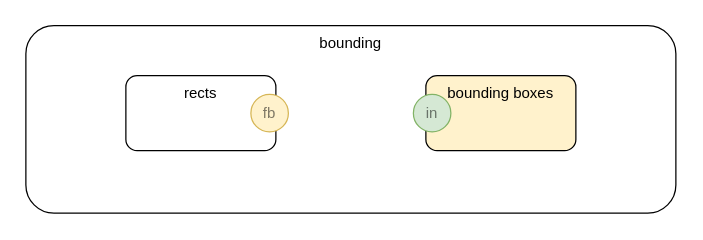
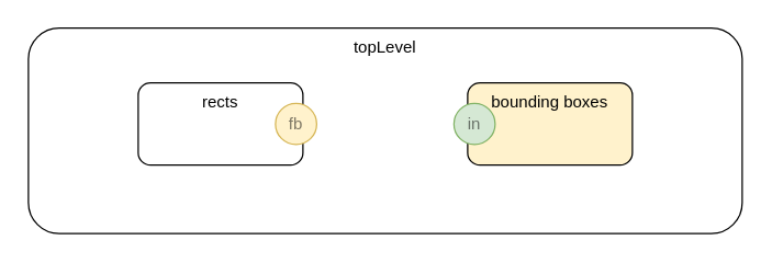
- <mxCell id="2" value="bounding" style="rounded=1;whiteSpace=wrap;html=1;verticalAlign=top;" vertex="1" parent="1"><mxGeometry x="20" y="20" width="520" height="150" as="geometry" /></mxCell>
+ <mxCell id="2" value="topLevel" style="rounded=1;whiteSpace=wrap;html=1;verticalAlign=top;" vertex="1" parent="1"><mxGeometry x="20" y="20" width="520" height="150" as="geometry" /></mxCell>
